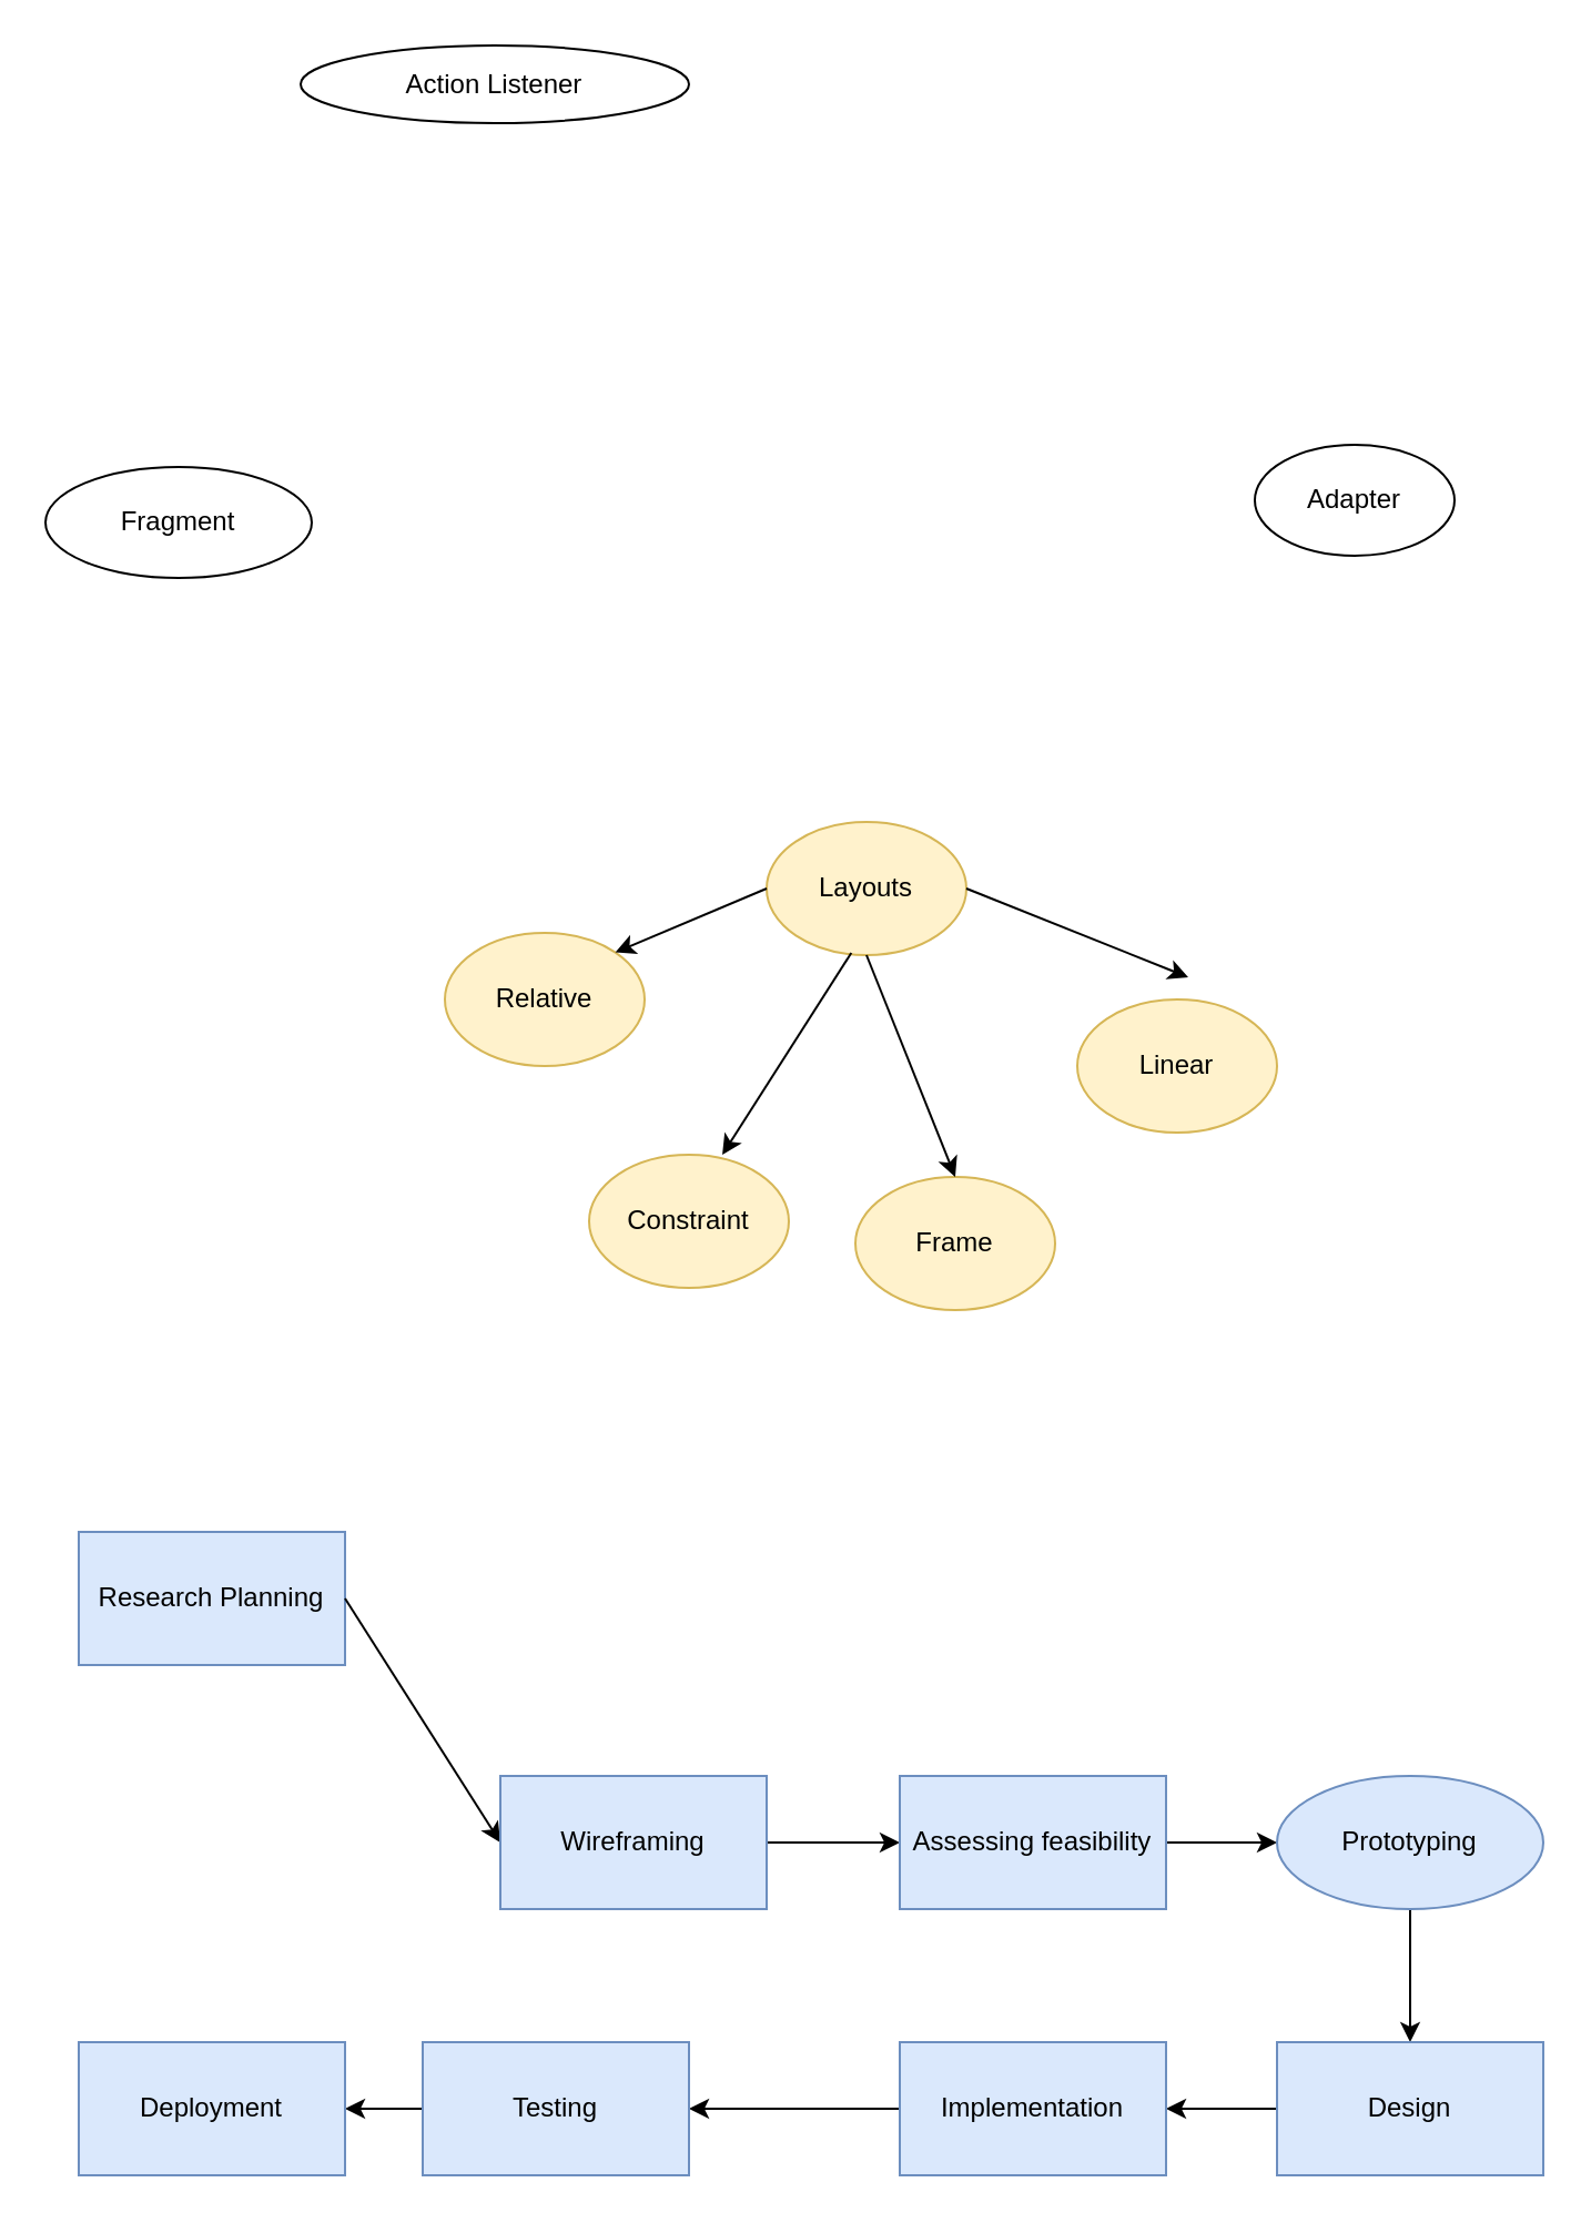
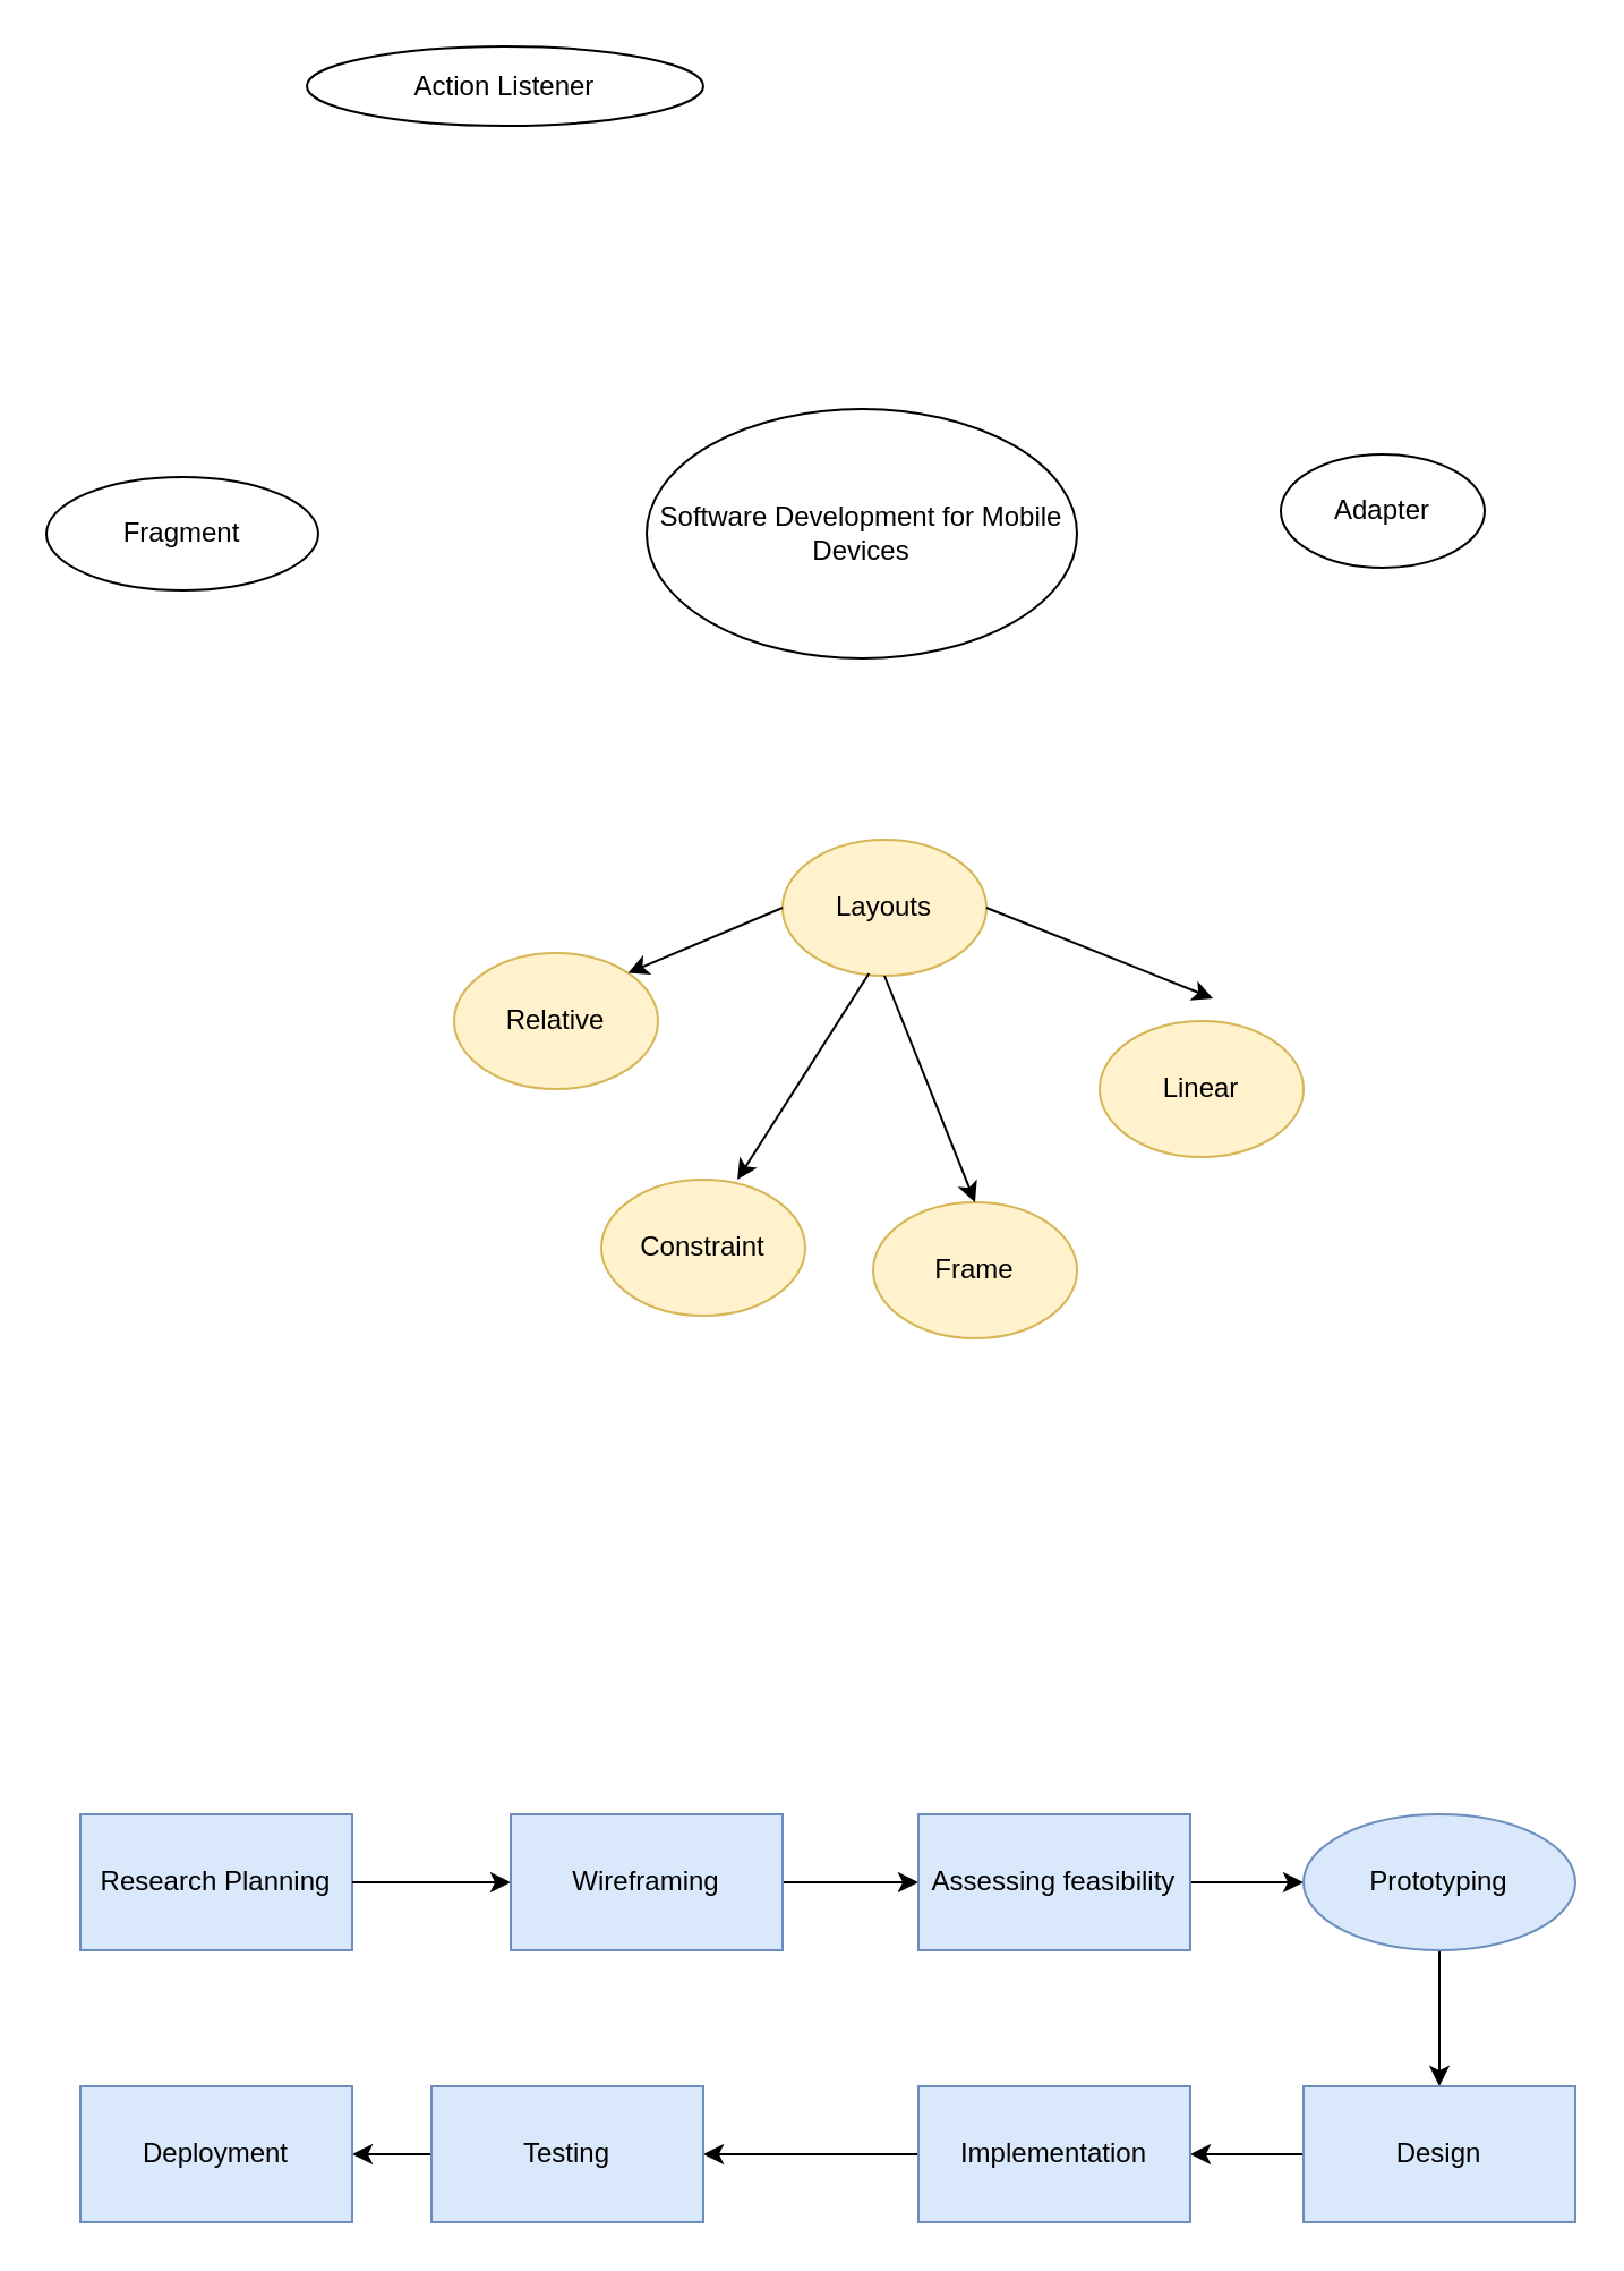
+ <mxCell id="2" value="Software Development for Mobile Devices" style="ellipse;whiteSpace=wrap;html=1;" parent="1" vertex="1"><mxGeometry x="285" y="180" width="190" height="110" as="geometry" /></mxCell>
- <mxCell id="3" value="Research Planning" style="rounded=0;whiteSpace=wrap;html=1;fillColor=#dae8fc;strokeColor=#6c8ebf;" vertex="1" parent="1"><mxGeometry x="35" y="690" width="120" height="60" as="geometry" /></mxCell>
+ <mxCell id="3" value="Research Planning" style="rounded=0;whiteSpace=wrap;html=1;fillColor=#dae8fc;strokeColor=#6c8ebf;" vertex="1" parent="1"><mxGeometry x="35" y="800" width="120" height="60" as="geometry" /></mxCell>
